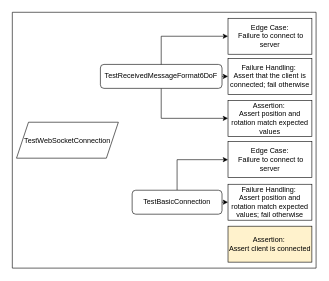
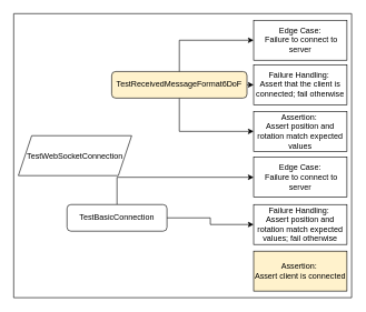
- <mxCell id="9" value="TestReceivedMessageFormat6DoF" style="rounded=1;whiteSpace=wrap;html=1;fontSize=12;glass=0;strokeWidth=1;shadow=0;" vertex="1" parent="3"><mxGeometry x="147" y="87" width="203" height="40" as="geometry" /></mxCell>
+ <mxCell id="9" value="TestReceivedMessageFormat6DoF" style="rounded=1;whiteSpace=wrap;html=1;fontSize=12;glass=0;strokeWidth=1;shadow=0;fillColor=#fff2cc;" vertex="1" parent="3"><mxGeometry x="147" y="87" width="203" height="40" as="geometry" /></mxCell>
- <mxCell id="12" value="TestBasicConnection" style="rounded=1;whiteSpace=wrap;html=1;fontSize=12;glass=0;strokeWidth=1;shadow=0;" vertex="1" parent="3"><mxGeometry x="200" y="297" width="150" height="40" as="geometry" /></mxCell>
+ <mxCell id="12" value="TestBasicConnection" style="rounded=1;whiteSpace=wrap;html=1;fontSize=12;glass=0;strokeWidth=1;shadow=0;" vertex="1" parent="3"><mxGeometry x="80" y="287" width="150" height="40" as="geometry" /></mxCell>
